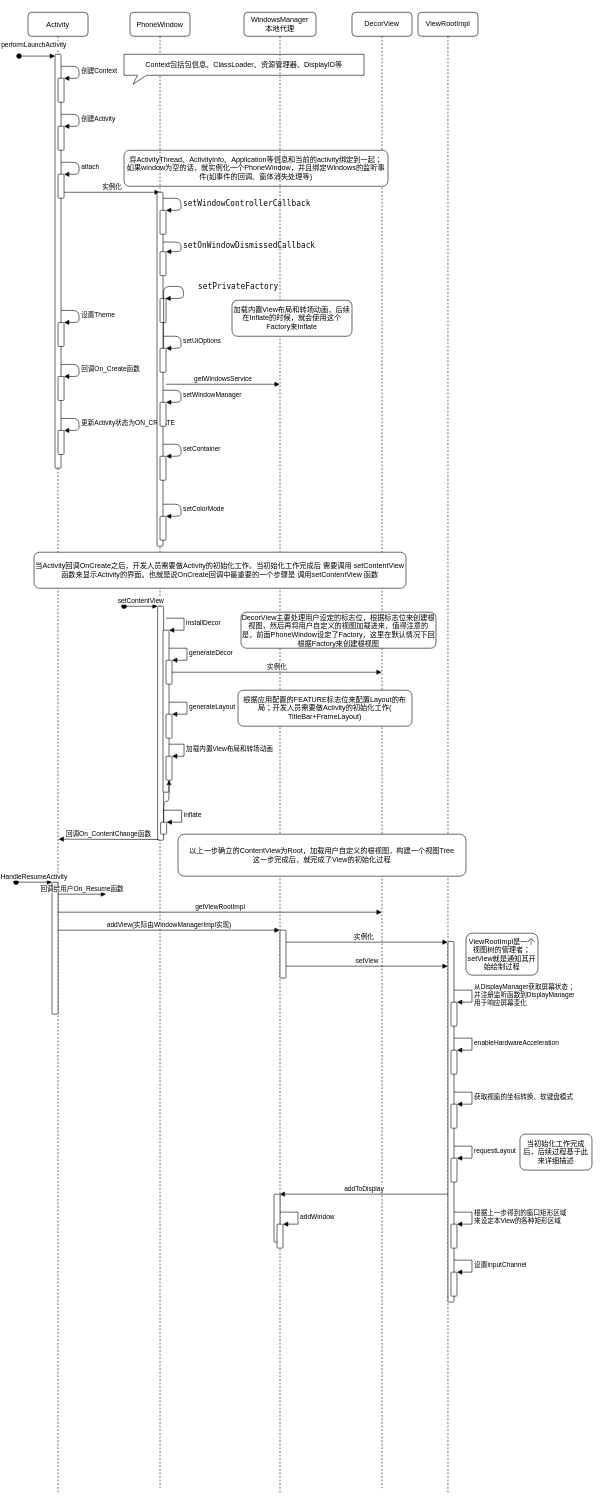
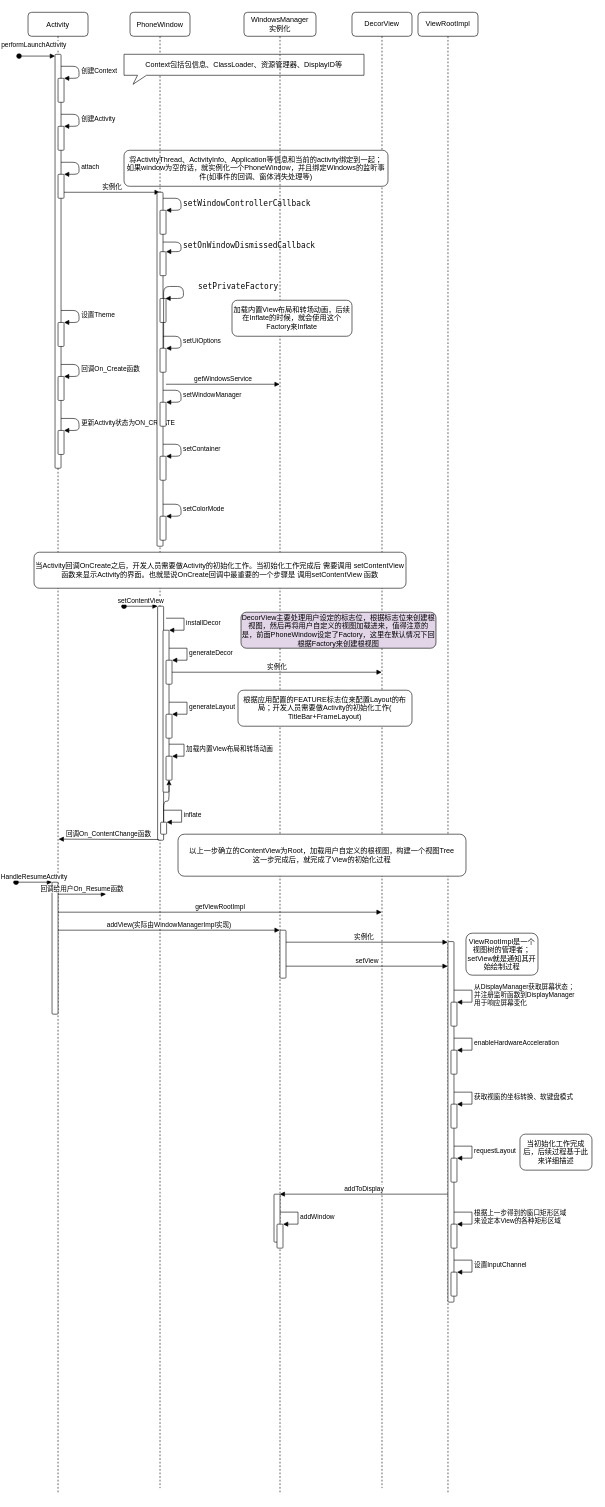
- <mxCell id="38" value="WindowsManager&lt;br&gt;本地代理" style="shape=umlLifeline;perimeter=lifelinePerimeter;whiteSpace=wrap;html=1;container=1;collapsible=0;recursiveResize=0;outlineConnect=0;rounded=1;" vertex="1" parent="1"><mxGeometry x="400" y="20" width="120" height="2470" as="geometry" /></mxCell>
+ <mxCell id="38" value="WindowsManager&lt;br&gt;实例化" style="shape=umlLifeline;perimeter=lifelinePerimeter;whiteSpace=wrap;html=1;container=1;collapsible=0;recursiveResize=0;outlineConnect=0;rounded=1;" vertex="1" parent="1"><mxGeometry x="400" y="20" width="120" height="2470" as="geometry" /></mxCell>
- <mxCell id="88" value="DecorView主要处理用户设定的标志位，根据标志位来创建根视图，然后再将用户自定义的视图加载进来，值得注意的是，前面PhoneWindow设定了Factory，这里在默认情况下回根据Factory来创建根视图" style="rounded=1;whiteSpace=wrap;html=1;" vertex="1" parent="82"><mxGeometry x="395" y="1020" width="325" height="60" as="geometry" /></mxCell>
+ <mxCell id="88" value="DecorView主要处理用户设定的标志位，根据标志位来创建根视图，然后再将用户自定义的视图加载进来，值得注意的是，前面PhoneWindow设定了Factory，这里在默认情况下回根据Factory来创建根视图" style="rounded=1;whiteSpace=wrap;html=1;fillColor=#e1d5e7;" vertex="1" parent="82"><mxGeometry x="395" y="1020" width="325" height="60" as="geometry" /></mxCell>
